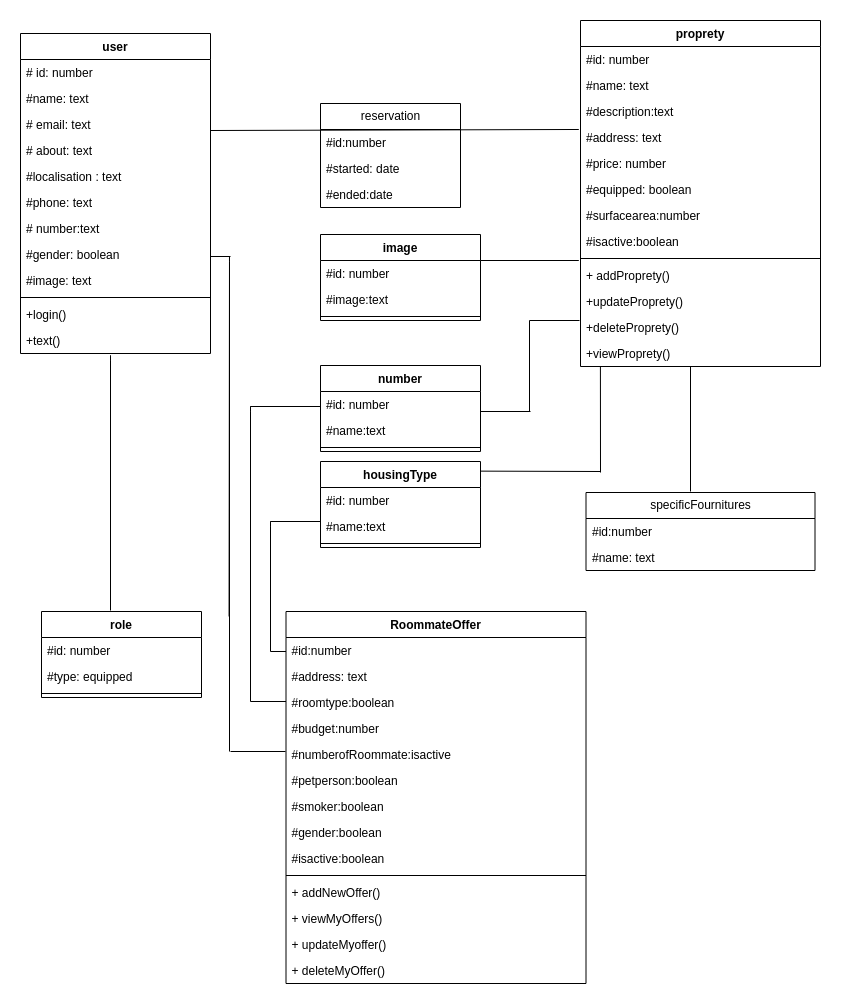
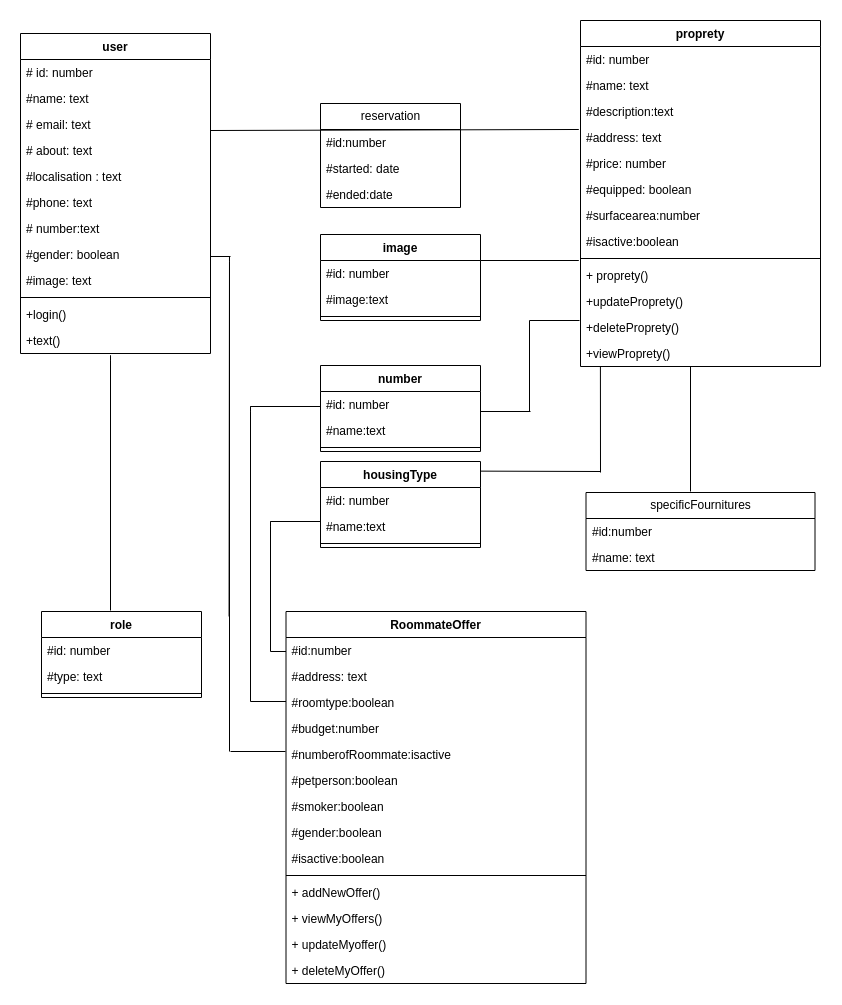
- <mxCell id="28" value="+ addProprety()" style="text;strokeColor=none;fillColor=none;align=left;verticalAlign=top;spacingLeft=4;spacingRight=4;overflow=hidden;rotatable=0;points=[[0,0.5],[1,0.5]];portConstraint=eastwest;" parent="18" vertex="1"><mxGeometry y="242" width="240" height="26" as="geometry" /></mxCell>
+ <mxCell id="28" value="+ proprety()" style="text;strokeColor=none;fillColor=none;align=left;verticalAlign=top;spacingLeft=4;spacingRight=4;overflow=hidden;rotatable=0;points=[[0,0.5],[1,0.5]];portConstraint=eastwest;" parent="18" vertex="1"><mxGeometry y="242" width="240" height="26" as="geometry" /></mxCell>
- <mxCell id="50" value="#type: equipped" style="text;strokeColor=none;fillColor=none;align=left;verticalAlign=top;spacingLeft=4;spacingRight=4;overflow=hidden;rotatable=0;points=[[0,0.5],[1,0.5]];portConstraint=eastwest;" parent="48" vertex="1"><mxGeometry y="52" width="160" height="26" as="geometry" /></mxCell>
+ <mxCell id="50" value="#type: text" style="text;strokeColor=none;fillColor=none;align=left;verticalAlign=top;spacingLeft=4;spacingRight=4;overflow=hidden;rotatable=0;points=[[0,0.5],[1,0.5]];portConstraint=eastwest;" parent="48" vertex="1"><mxGeometry y="52" width="160" height="26" as="geometry" /></mxCell>
